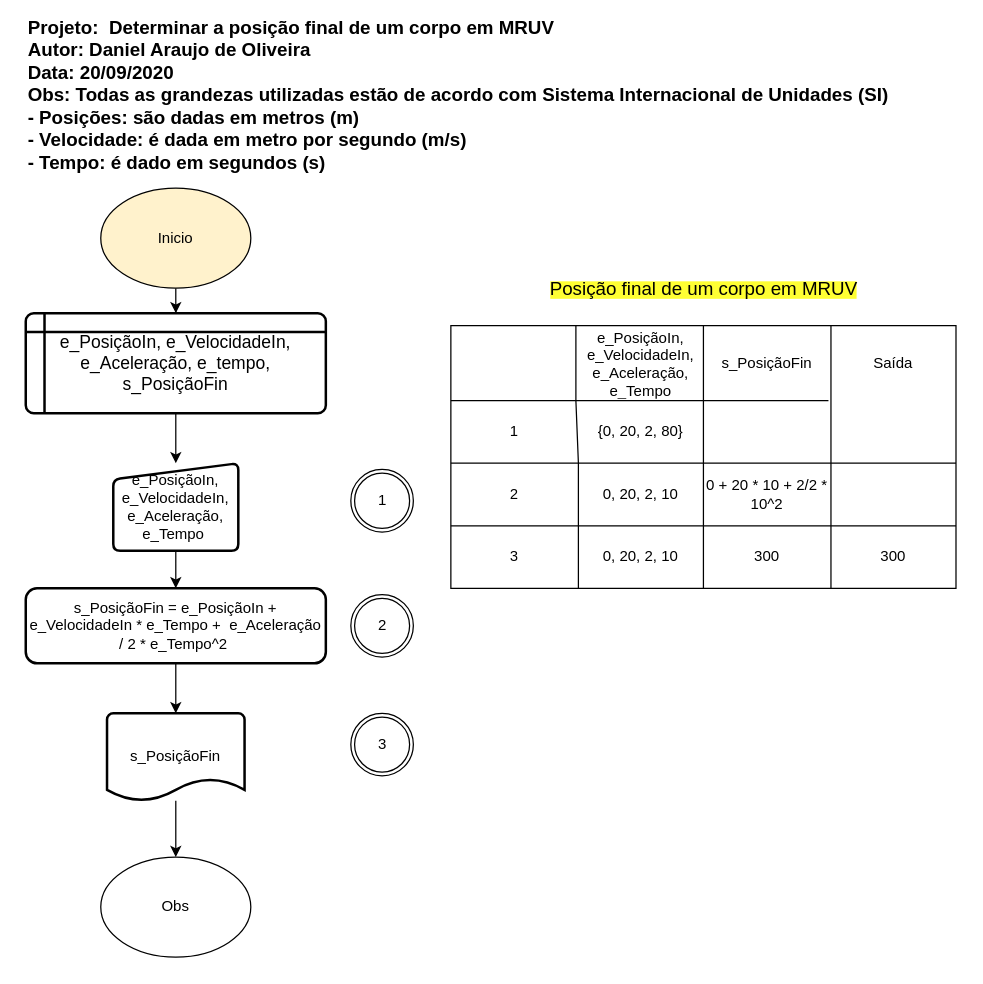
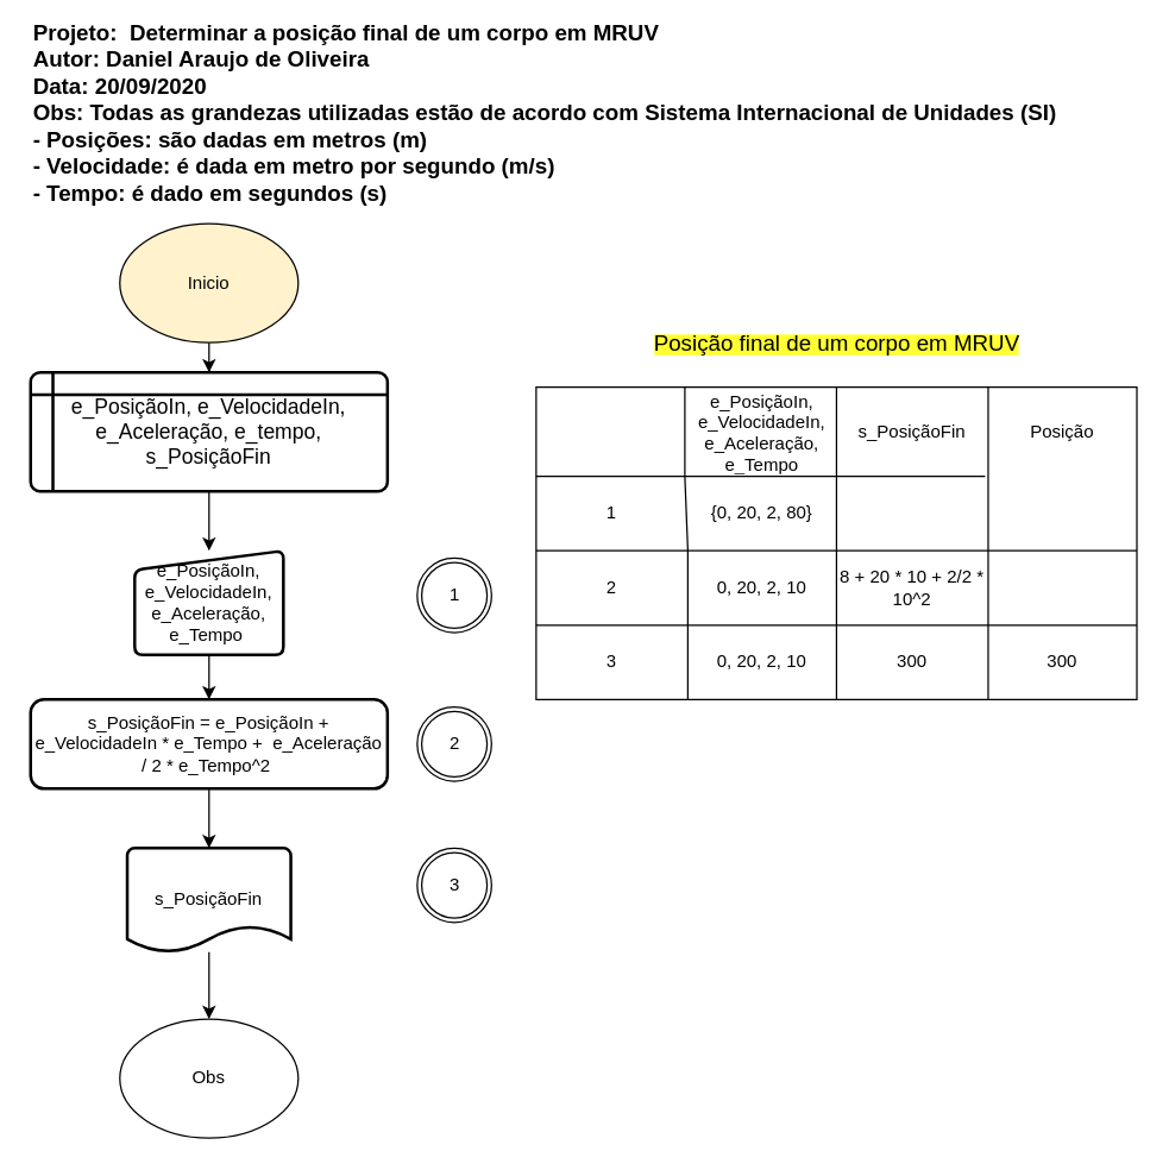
- <mxCell id="13" value="Saída" style="shape=partialRectangle;html=1;whiteSpace=wrap;connectable=0;overflow=hidden;fillColor=none;top=0;left=0;bottom=0;right=0;" parent="10" vertex="1"><mxGeometry x="304" width="100" height="60" as="geometry" /></mxCell>
+ <mxCell id="13" value="Posição" style="shape=partialRectangle;html=1;whiteSpace=wrap;connectable=0;overflow=hidden;fillColor=none;top=0;left=0;bottom=0;right=0;" parent="10" vertex="1"><mxGeometry x="304" width="100" height="60" as="geometry" /></mxCell>
- <mxCell id="22" value="0 + 20 * 10 + 2/2 * 10^2" style="shape=partialRectangle;html=1;whiteSpace=wrap;connectable=0;overflow=hidden;fillColor=none;top=0;left=0;bottom=0;right=0;" parent="19" vertex="1"><mxGeometry x="202" width="102" height="50" as="geometry" /></mxCell>
+ <mxCell id="22" value="8 + 20 * 10 + 2/2 * 10^2" style="shape=partialRectangle;html=1;whiteSpace=wrap;connectable=0;overflow=hidden;fillColor=none;top=0;left=0;bottom=0;right=0;" parent="19" vertex="1"><mxGeometry x="202" width="102" height="50" as="geometry" /></mxCell>
